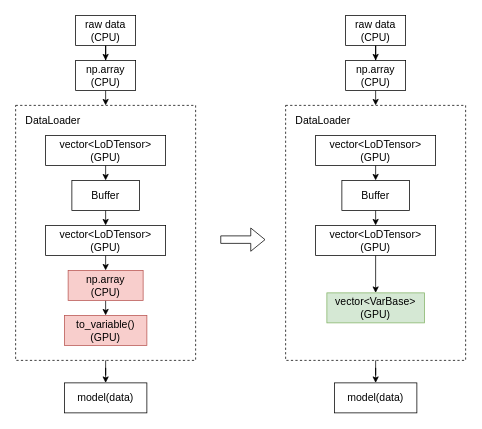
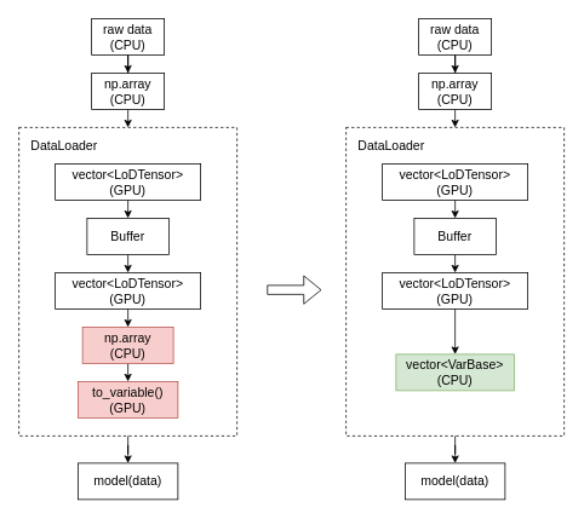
- <mxCell id="33" value="&lt;span style=&quot;font-size: 14px&quot;&gt;vector&amp;lt;VarBase&amp;gt;&lt;br&gt;(GPU)&lt;br&gt;&lt;/span&gt;" style="rounded=0;whiteSpace=wrap;html=1;fillColor=#d5e8d4;strokeColor=#82b366;" vertex="1" parent="1"><mxGeometry x="435" y="390" width="130" height="40" as="geometry" /></mxCell>
+ <mxCell id="33" value="&lt;span style=&quot;font-size: 14px&quot;&gt;vector&amp;lt;VarBase&amp;gt;&lt;br&gt;(CPU)&lt;br&gt;&lt;/span&gt;" style="rounded=0;whiteSpace=wrap;html=1;fillColor=#d5e8d4;strokeColor=#82b366;" vertex="1" parent="1"><mxGeometry x="435" y="390" width="130" height="40" as="geometry" /></mxCell>
